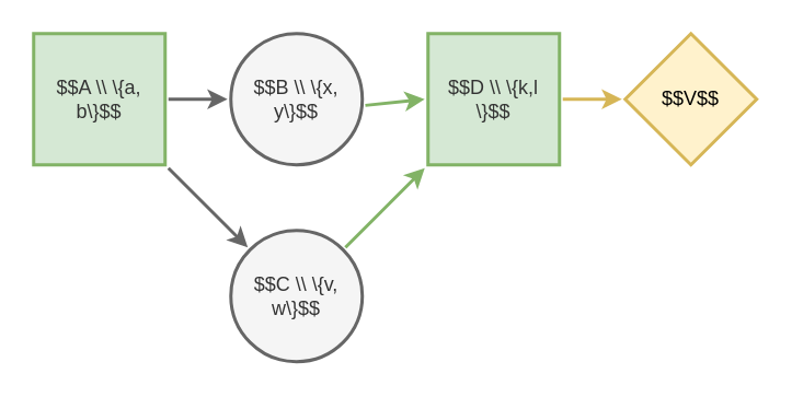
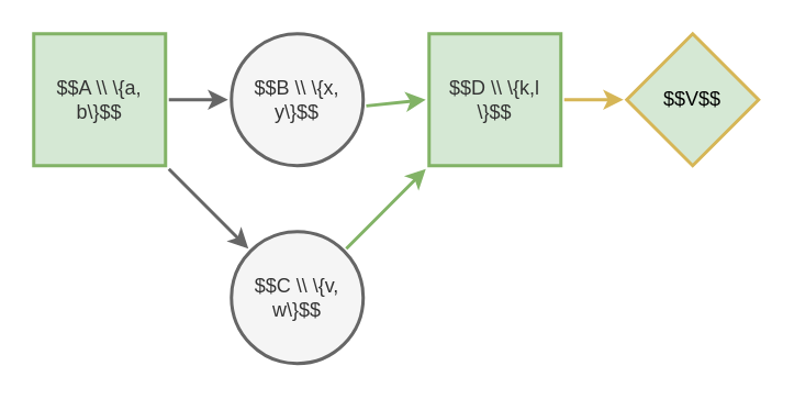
- <mxCell id="7" value="$$V$$" style="rhombus;whiteSpace=wrap;html=1;fillColor=#fff2cc;strokeColor=#d6b656;strokeWidth=2;perimeterSpacing=2;" parent="1" vertex="1"><mxGeometry x="380" y="20" width="80" height="80" as="geometry" /></mxCell>
+ <mxCell id="7" value="$$V$$" style="rhombus;whiteSpace=wrap;html=1;fillColor=#d5e8d4;strokeColor=#d6b656;strokeWidth=2;perimeterSpacing=2;" parent="1" vertex="1"><mxGeometry x="380" y="20" width="80" height="80" as="geometry" /></mxCell>
